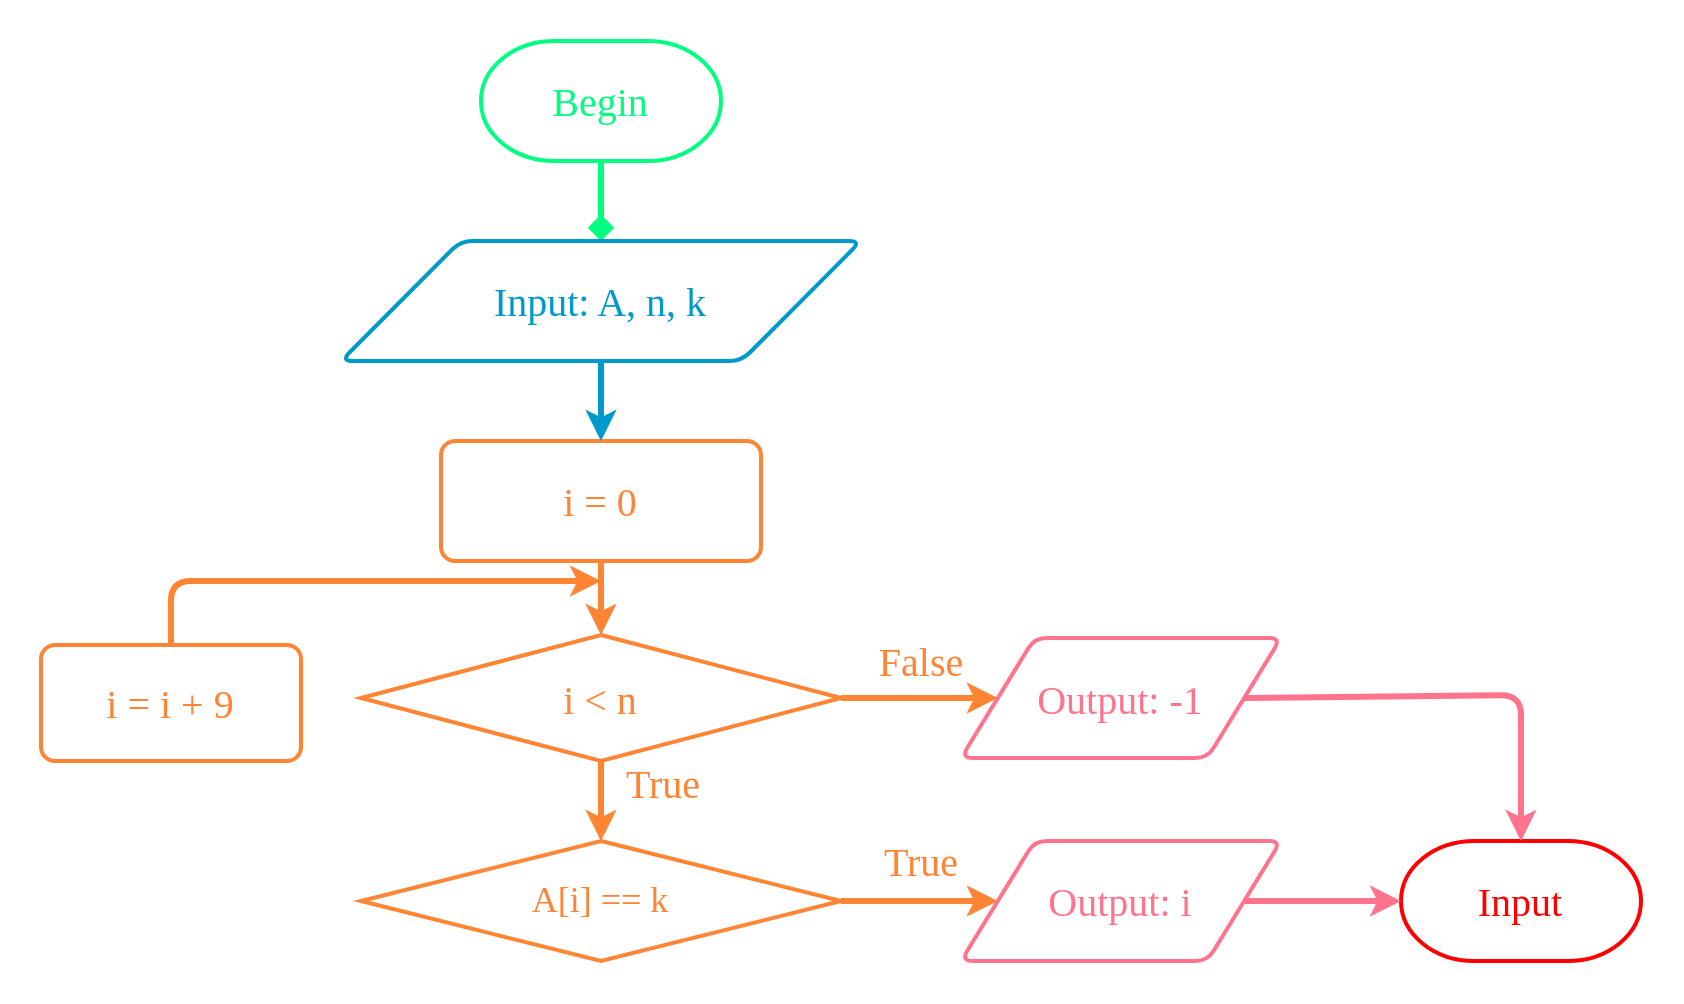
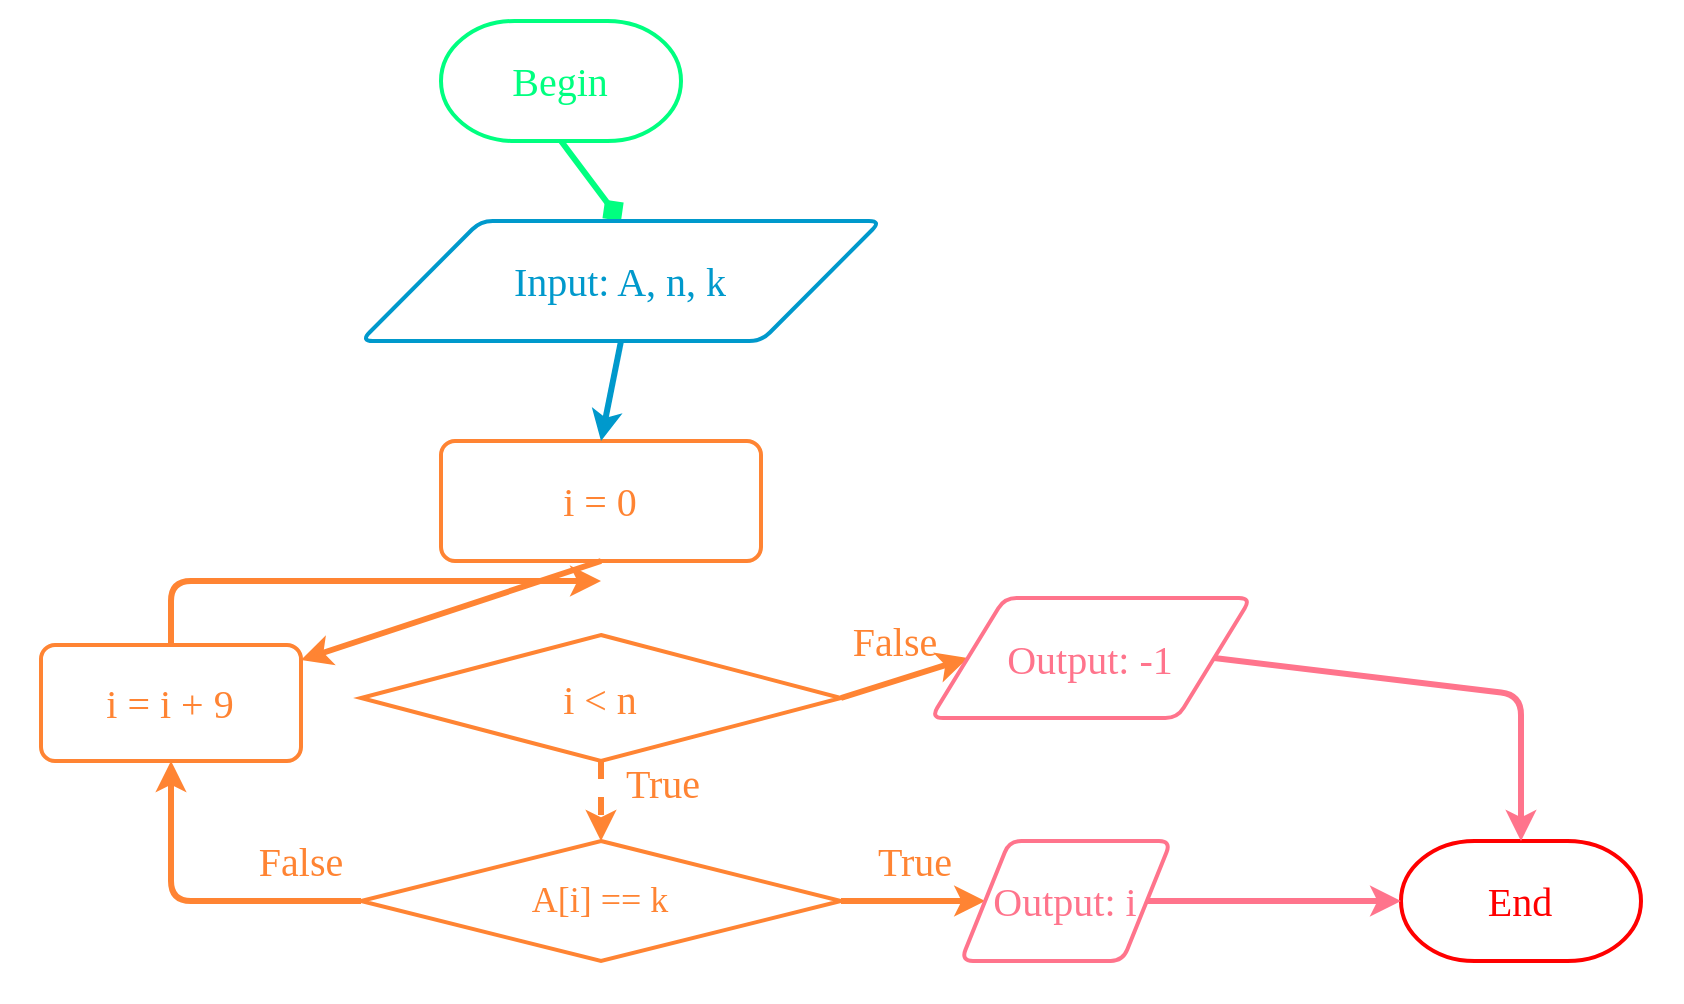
- <mxCell id="2" value="Begin" style="strokeWidth=2;html=1;shape=mxgraph.flowchart.terminator;whiteSpace=wrap;fontSize=20;fontFamily=consolas;strokeColor=#00FF80;fontColor=#00FF80;fillColor=none;" parent="1" vertex="1"><mxGeometry x="240" y="20" width="120" height="60" as="geometry" /></mxCell>
+ <mxCell id="2" value="Begin" style="strokeWidth=2;html=1;shape=mxgraph.flowchart.terminator;whiteSpace=wrap;fontSize=20;fontFamily=consolas;strokeColor=#00FF80;fontColor=#00FF80;fillColor=none;" parent="1" vertex="1"><mxGeometry x="220" y="10" width="120" height="60" as="geometry" /></mxCell>
- <mxCell id="19" value="Input: A, n, k&lt;i&gt;&lt;br&gt;&lt;/i&gt;" style="shape=parallelogram;html=1;strokeWidth=2;perimeter=parallelogramPerimeter;whiteSpace=wrap;rounded=1;arcSize=12;size=0.23;fontSize=20;fontFamily=consolas;strokeColor=#0099CC;fillColor=none;gradientColor=#ffd966;fontColor=#0099CC;" parent="1" vertex="1"><mxGeometry x="170" y="120" width="260" height="60" as="geometry" /></mxCell>
+ <mxCell id="19" value="Input: A, n, k&lt;i&gt;&lt;br&gt;&lt;/i&gt;" style="shape=parallelogram;html=1;strokeWidth=2;perimeter=parallelogramPerimeter;whiteSpace=wrap;rounded=1;arcSize=12;size=0.23;fontSize=20;fontFamily=consolas;strokeColor=#0099CC;fillColor=none;gradientColor=#ffd966;fontColor=#0099CC;" parent="1" vertex="1"><mxGeometry x="180" y="110" width="260" height="60" as="geometry" /></mxCell>
- <mxCell id="8" value="" style="endArrow=classic;html=1;fontFamily=consolas;fontSize=20;strokeWidth=3;fillColor=#a20025;strokeColor=#FF8433;exitX=0.5;exitY=1;exitDx=0;exitDy=0;entryX=0.5;entryY=0;entryDx=0;entryDy=0;entryPerimeter=0;" parent="1" source="3" target="7" edge="1"><mxGeometry width="50" height="50" relative="1" as="geometry"><mxPoint x="299.5" y="385" as="sourcePoint" /><mxPoint x="299.5" y="445" as="targetPoint" /></mxGeometry></mxCell>
+ <mxCell id="8" value="" style="endArrow=classic;html=1;fontFamily=consolas;fontSize=20;strokeWidth=3;fillColor=#a20025;strokeColor=#FF8433;exitX=0.5;exitY=1;exitDx=0;exitDy=0;" parent="1" source="3" target="10" edge="1"><mxGeometry width="50" height="50" relative="1" as="geometry"><mxPoint x="299.5" y="385" as="sourcePoint" /><mxPoint x="299.5" y="445" as="targetPoint" /></mxGeometry></mxCell>
- <mxCell id="20" value="Output: -1" style="shape=parallelogram;html=1;strokeWidth=2;perimeter=parallelogramPerimeter;whiteSpace=wrap;rounded=1;arcSize=12;size=0.23;fontSize=20;fontFamily=consolas;strokeColor=#FF748C;fontColor=#ff748c;fillColor=none;" parent="1" vertex="1"><mxGeometry x="480" y="318.5" width="160" height="60" as="geometry" /></mxCell>
+ <mxCell id="20" value="Output: -1" style="shape=parallelogram;html=1;strokeWidth=2;perimeter=parallelogramPerimeter;whiteSpace=wrap;rounded=1;arcSize=12;size=0.23;fontSize=20;fontFamily=consolas;strokeColor=#FF748C;fontColor=#ff748c;fillColor=none;" parent="1" vertex="1"><mxGeometry x="465" y="298.5" width="160" height="60" as="geometry" /></mxCell>
- <mxCell id="13" value="" style="endArrow=classic;html=1;fontFamily=consolas;fontSize=20;strokeWidth=3;fillColor=#a20025;strokeColor=#FF8433;exitX=0.5;exitY=1;exitDx=0;exitDy=0;entryX=0.5;entryY=0;entryDx=0;entryDy=0;entryPerimeter=0;exitPerimeter=0;" parent="1" source="7" target="12" edge="1"><mxGeometry width="50" height="50" relative="1" as="geometry"><mxPoint x="310" y="270" as="sourcePoint" /><mxPoint x="310" y="325" as="targetPoint" /></mxGeometry></mxCell>
+ <mxCell id="13" value="" style="endArrow=classic;html=1;fontFamily=consolas;fontSize=20;strokeWidth=3;fillColor=#a20025;strokeColor=#FF8433;exitX=0.5;exitY=1;exitDx=0;exitDy=0;entryX=0.5;entryY=0;entryDx=0;entryDy=0;entryPerimeter=0;exitPerimeter=0;dashed=1;" parent="1" source="7" target="12" edge="1"><mxGeometry width="50" height="50" relative="1" as="geometry"><mxPoint x="310" y="270" as="sourcePoint" /><mxPoint x="310" y="325" as="targetPoint" /></mxGeometry></mxCell>
+ <mxCell id="16" value="False" style="endArrow=classic;html=1;fontFamily=consolas;fontSize=20;strokeWidth=3;fillColor=#a20025;strokeColor=#FF8433;exitX=0;exitY=0.5;exitDx=0;exitDy=0;exitPerimeter=0;entryX=0.5;entryY=1;entryDx=0;entryDy=0;fontColor=#FF8433;labelBackgroundColor=none;" parent="1" source="12" target="10" edge="1"><mxGeometry x="-0.636" y="-20" width="50" height="50" relative="1" as="geometry"><mxPoint x="204" y="450" as="sourcePoint" /><mxPoint x="85" y="408" as="targetPoint" /><Array as="points"><mxPoint x="85" y="450" /></Array><mxPoint as="offset" /></mxGeometry></mxCell>
- <mxCell id="17" value="Output: i" style="shape=parallelogram;html=1;strokeWidth=2;perimeter=parallelogramPerimeter;whiteSpace=wrap;rounded=1;arcSize=12;size=0.23;fontSize=20;fontFamily=consolas;strokeColor=#FF748C;fontColor=#ff748c;fillColor=none;" parent="1" vertex="1"><mxGeometry x="480" y="420" width="160" height="60" as="geometry" /></mxCell>
+ <mxCell id="17" value="Output: i" style="shape=parallelogram;html=1;strokeWidth=2;perimeter=parallelogramPerimeter;whiteSpace=wrap;rounded=1;arcSize=12;size=0.23;fontSize=20;fontFamily=consolas;strokeColor=#FF748C;fontColor=#ff748c;fillColor=none;" parent="1" vertex="1"><mxGeometry x="480" y="420" width="105" height="60" as="geometry" /></mxCell>
- <mxCell id="9" value="Input" style="strokeWidth=2;html=1;shape=mxgraph.flowchart.terminator;whiteSpace=wrap;fontSize=20;strokeColor=#FF0000;fontColor=#FF0000;fillColor=none;fontFamily=consolas;" parent="1" vertex="1"><mxGeometry x="700" y="420" width="120" height="60" as="geometry" /></mxCell>
+ <mxCell id="9" value="End" style="strokeWidth=2;html=1;shape=mxgraph.flowchart.terminator;whiteSpace=wrap;fontSize=20;strokeColor=#FF0000;fontColor=#FF0000;fillColor=none;fontFamily=consolas;" parent="1" vertex="1"><mxGeometry x="700" y="420" width="120" height="60" as="geometry" /></mxCell>
